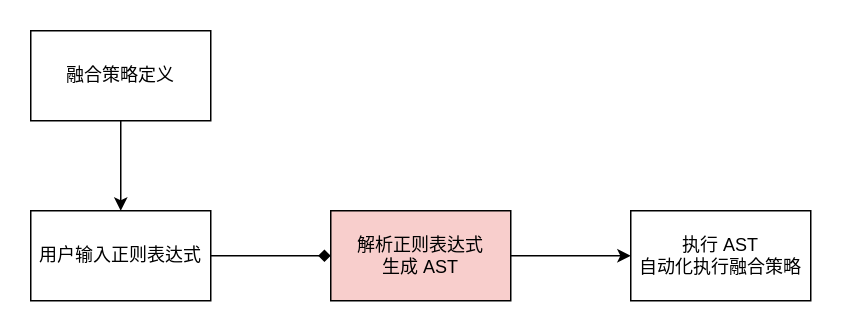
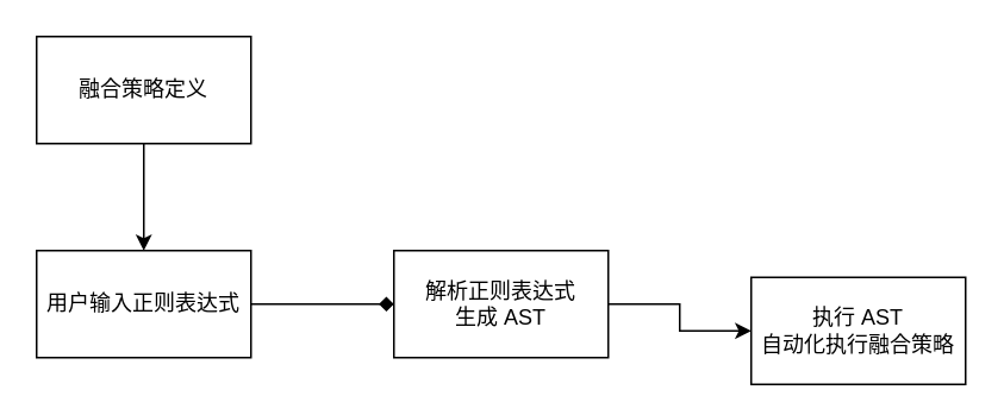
- <mxCell id="7" value="解析正则表达式&lt;br&gt;生成 AST" style="whiteSpace=wrap;html=1;rounded=0;fillColor=#f8cecc;" parent="1" vertex="1"><mxGeometry x="220" y="140" width="120" height="60" as="geometry" /></mxCell>
+ <mxCell id="7" value="解析正则表达式&lt;br&gt;生成 AST" style="whiteSpace=wrap;html=1;rounded=0;" parent="1" vertex="1"><mxGeometry x="220" y="140" width="120" height="60" as="geometry" /></mxCell>
- <mxCell id="8" value="执行 AST&lt;br&gt;自动化执行融合策略" style="whiteSpace=wrap;html=1;rounded=0;" parent="1" vertex="1"><mxGeometry x="420" y="140" width="120" height="60" as="geometry" /></mxCell>
+ <mxCell id="8" value="执行 AST&lt;br&gt;自动化执行融合策略" style="whiteSpace=wrap;html=1;rounded=0;" parent="1" vertex="1"><mxGeometry x="420" y="155" width="120" height="60" as="geometry" /></mxCell>
